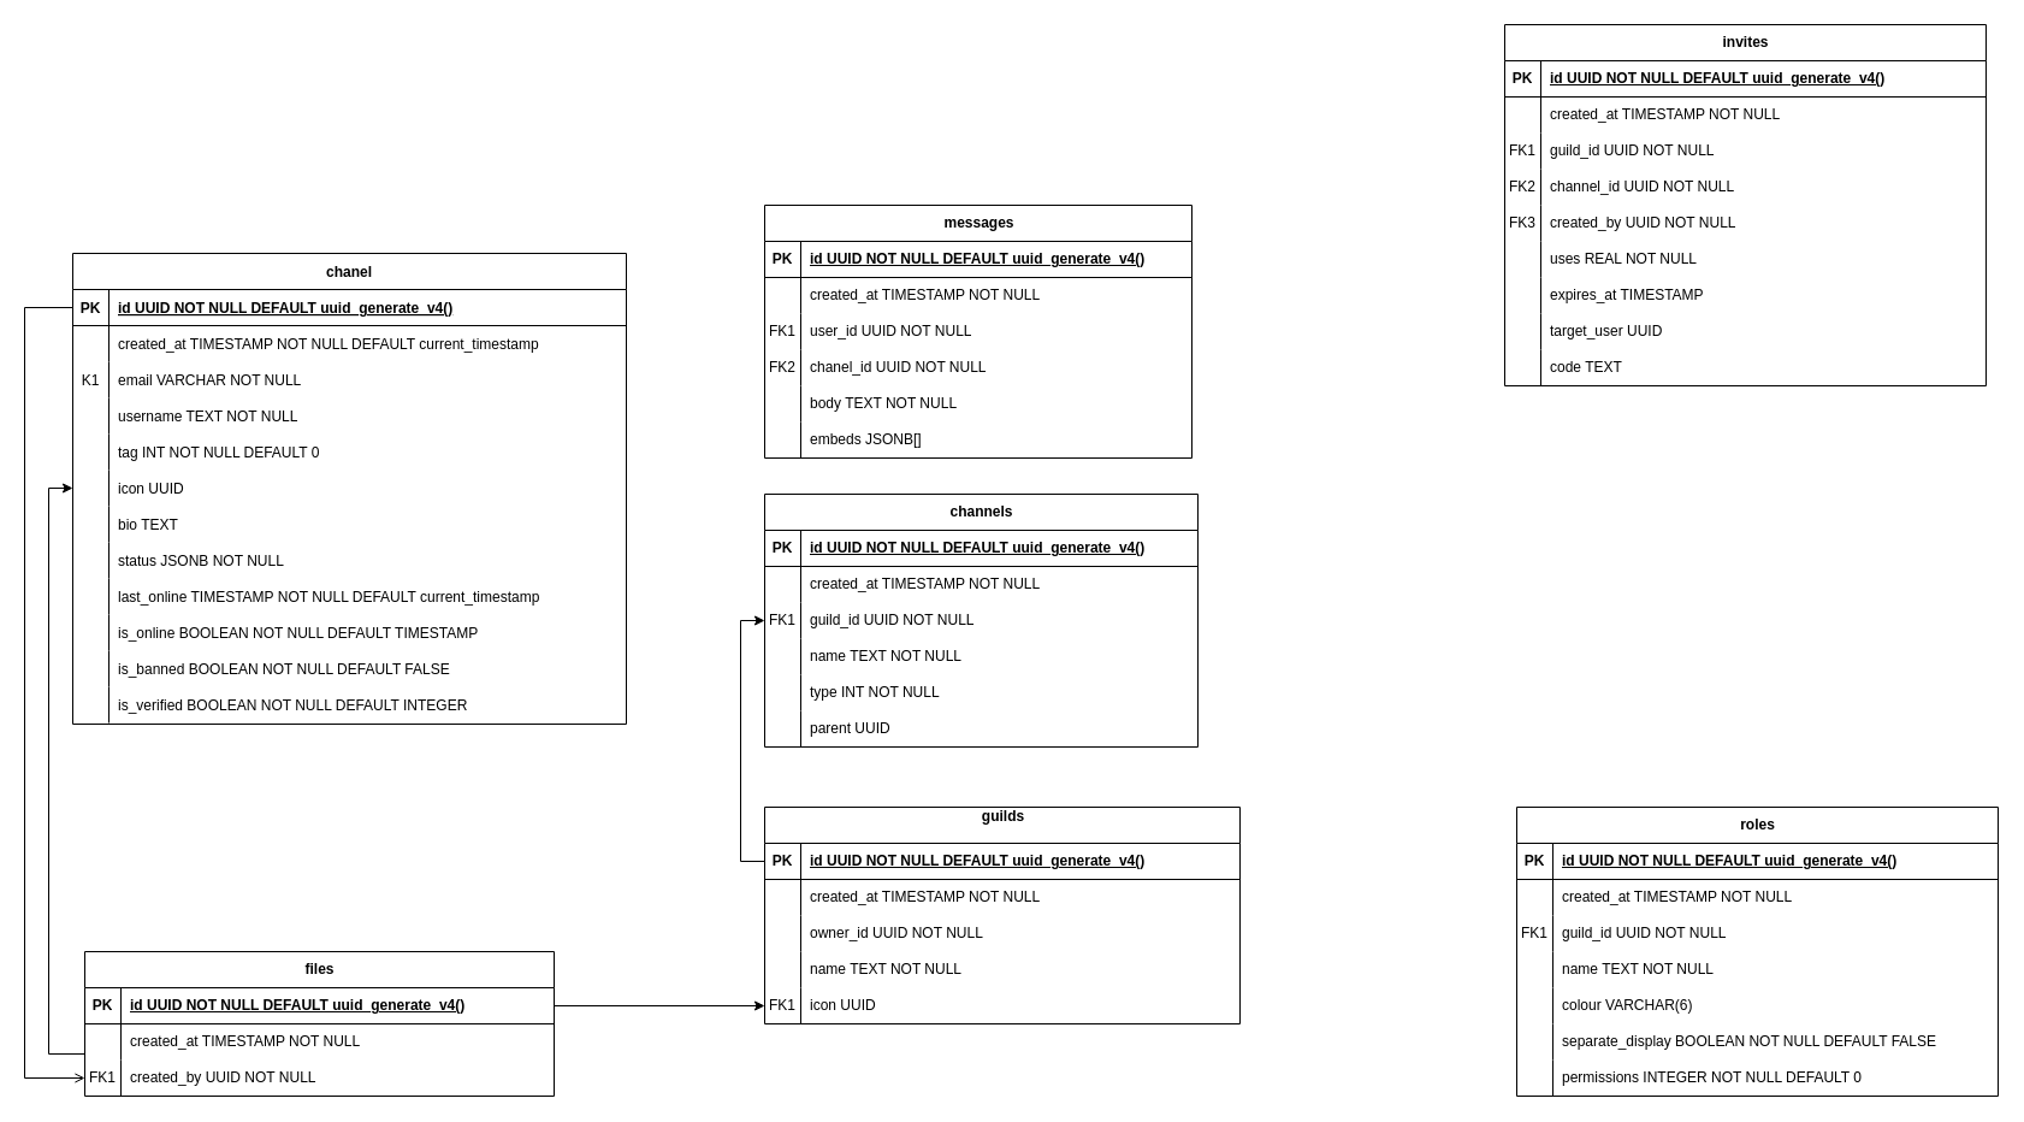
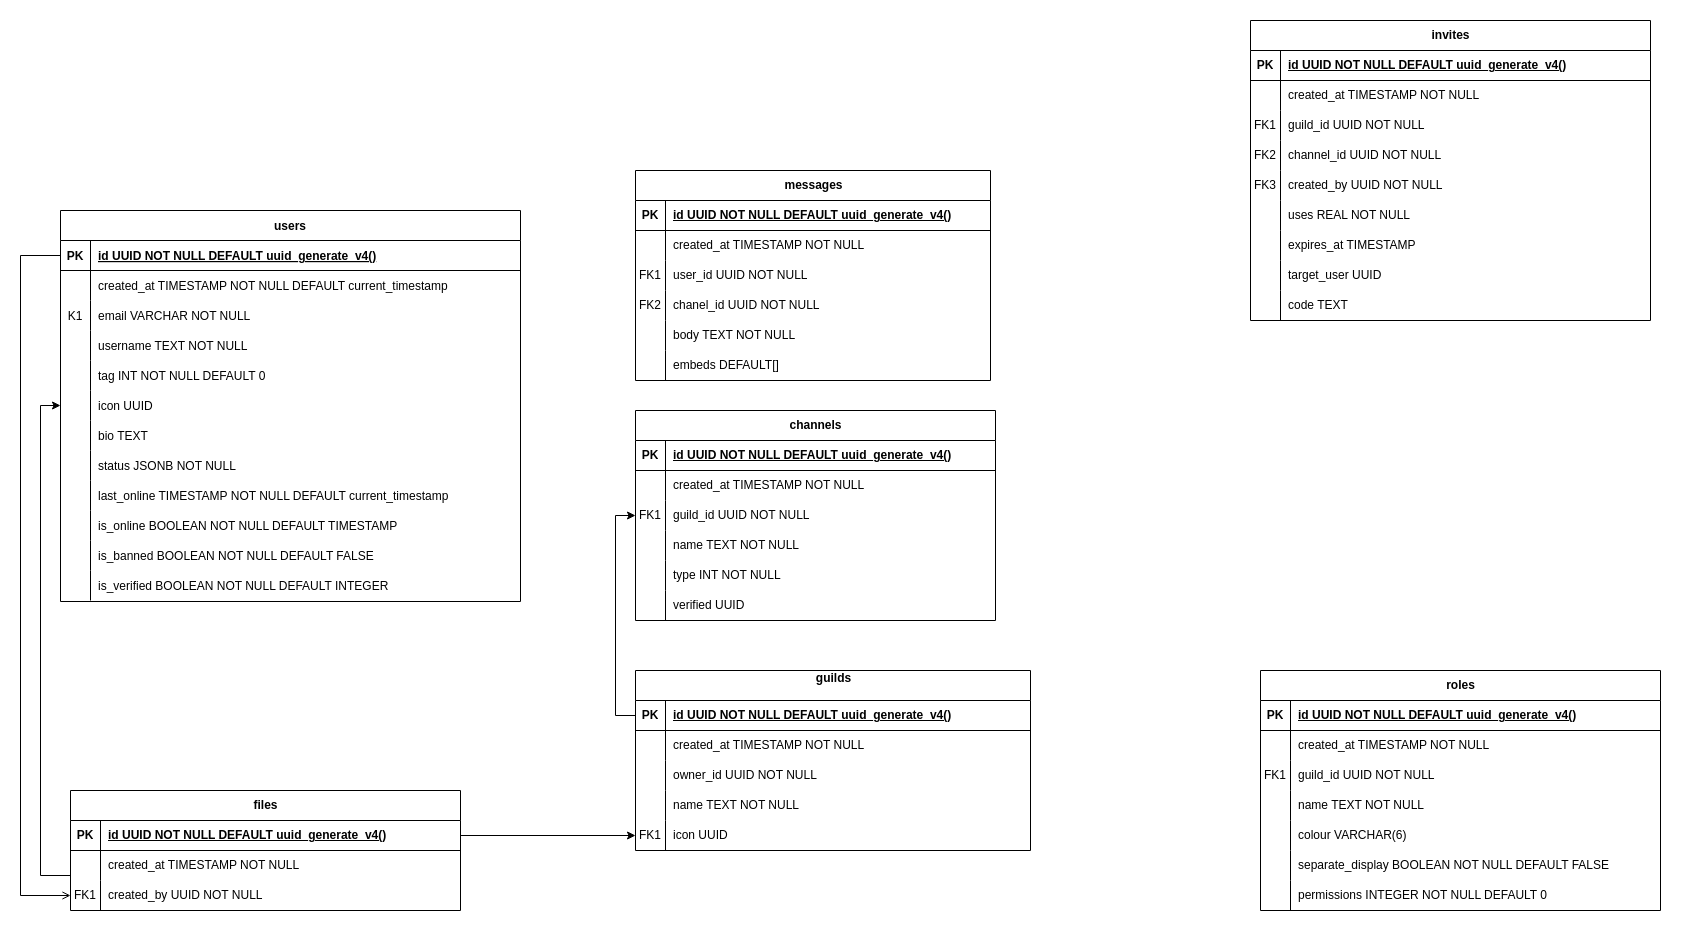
- <mxCell id="28" value="chanel" style="shape=table;startSize=30;container=1;collapsible=1;childLayout=tableLayout;fixedRows=1;rowLines=0;fontStyle=1;align=center;resizeLast=1;" parent="1" vertex="1"><mxGeometry x="60" y="210" width="460" height="391" as="geometry" /></mxCell>
+ <mxCell id="28" value="users" style="shape=table;startSize=30;container=1;collapsible=1;childLayout=tableLayout;fixedRows=1;rowLines=0;fontStyle=1;align=center;resizeLast=1;" parent="1" vertex="1"><mxGeometry x="60" y="210" width="460" height="391" as="geometry" /></mxCell>
- <mxCell id="105" value="embeds JSONB[]" style="shape=partialRectangle;connectable=0;fillColor=none;top=0;left=0;bottom=0;right=0;align=left;spacingLeft=6;overflow=hidden;whiteSpace=wrap;html=1;" vertex="1" parent="103"><mxGeometry x="30" width="325" height="30" as="geometry"><mxRectangle width="325" height="30" as="alternateBounds" /></mxGeometry></mxCell>
+ <mxCell id="105" value="embeds DEFAULT[]" style="shape=partialRectangle;connectable=0;fillColor=none;top=0;left=0;bottom=0;right=0;align=left;spacingLeft=6;overflow=hidden;whiteSpace=wrap;html=1;" vertex="1" parent="103"><mxGeometry x="30" width="325" height="30" as="geometry"><mxRectangle width="325" height="30" as="alternateBounds" /></mxGeometry></mxCell>
- <mxCell id="85" value="parent UUID" style="shape=partialRectangle;connectable=0;fillColor=none;top=0;left=0;bottom=0;right=0;align=left;spacingLeft=6;overflow=hidden;whiteSpace=wrap;html=1;" vertex="1" parent="83"><mxGeometry x="30" width="330" height="30" as="geometry"><mxRectangle width="330" height="30" as="alternateBounds" /></mxGeometry></mxCell>
+ <mxCell id="85" value="verified UUID" style="shape=partialRectangle;connectable=0;fillColor=none;top=0;left=0;bottom=0;right=0;align=left;spacingLeft=6;overflow=hidden;whiteSpace=wrap;html=1;" vertex="1" parent="83"><mxGeometry x="30" width="330" height="30" as="geometry"><mxRectangle width="330" height="30" as="alternateBounds" /></mxGeometry></mxCell>
